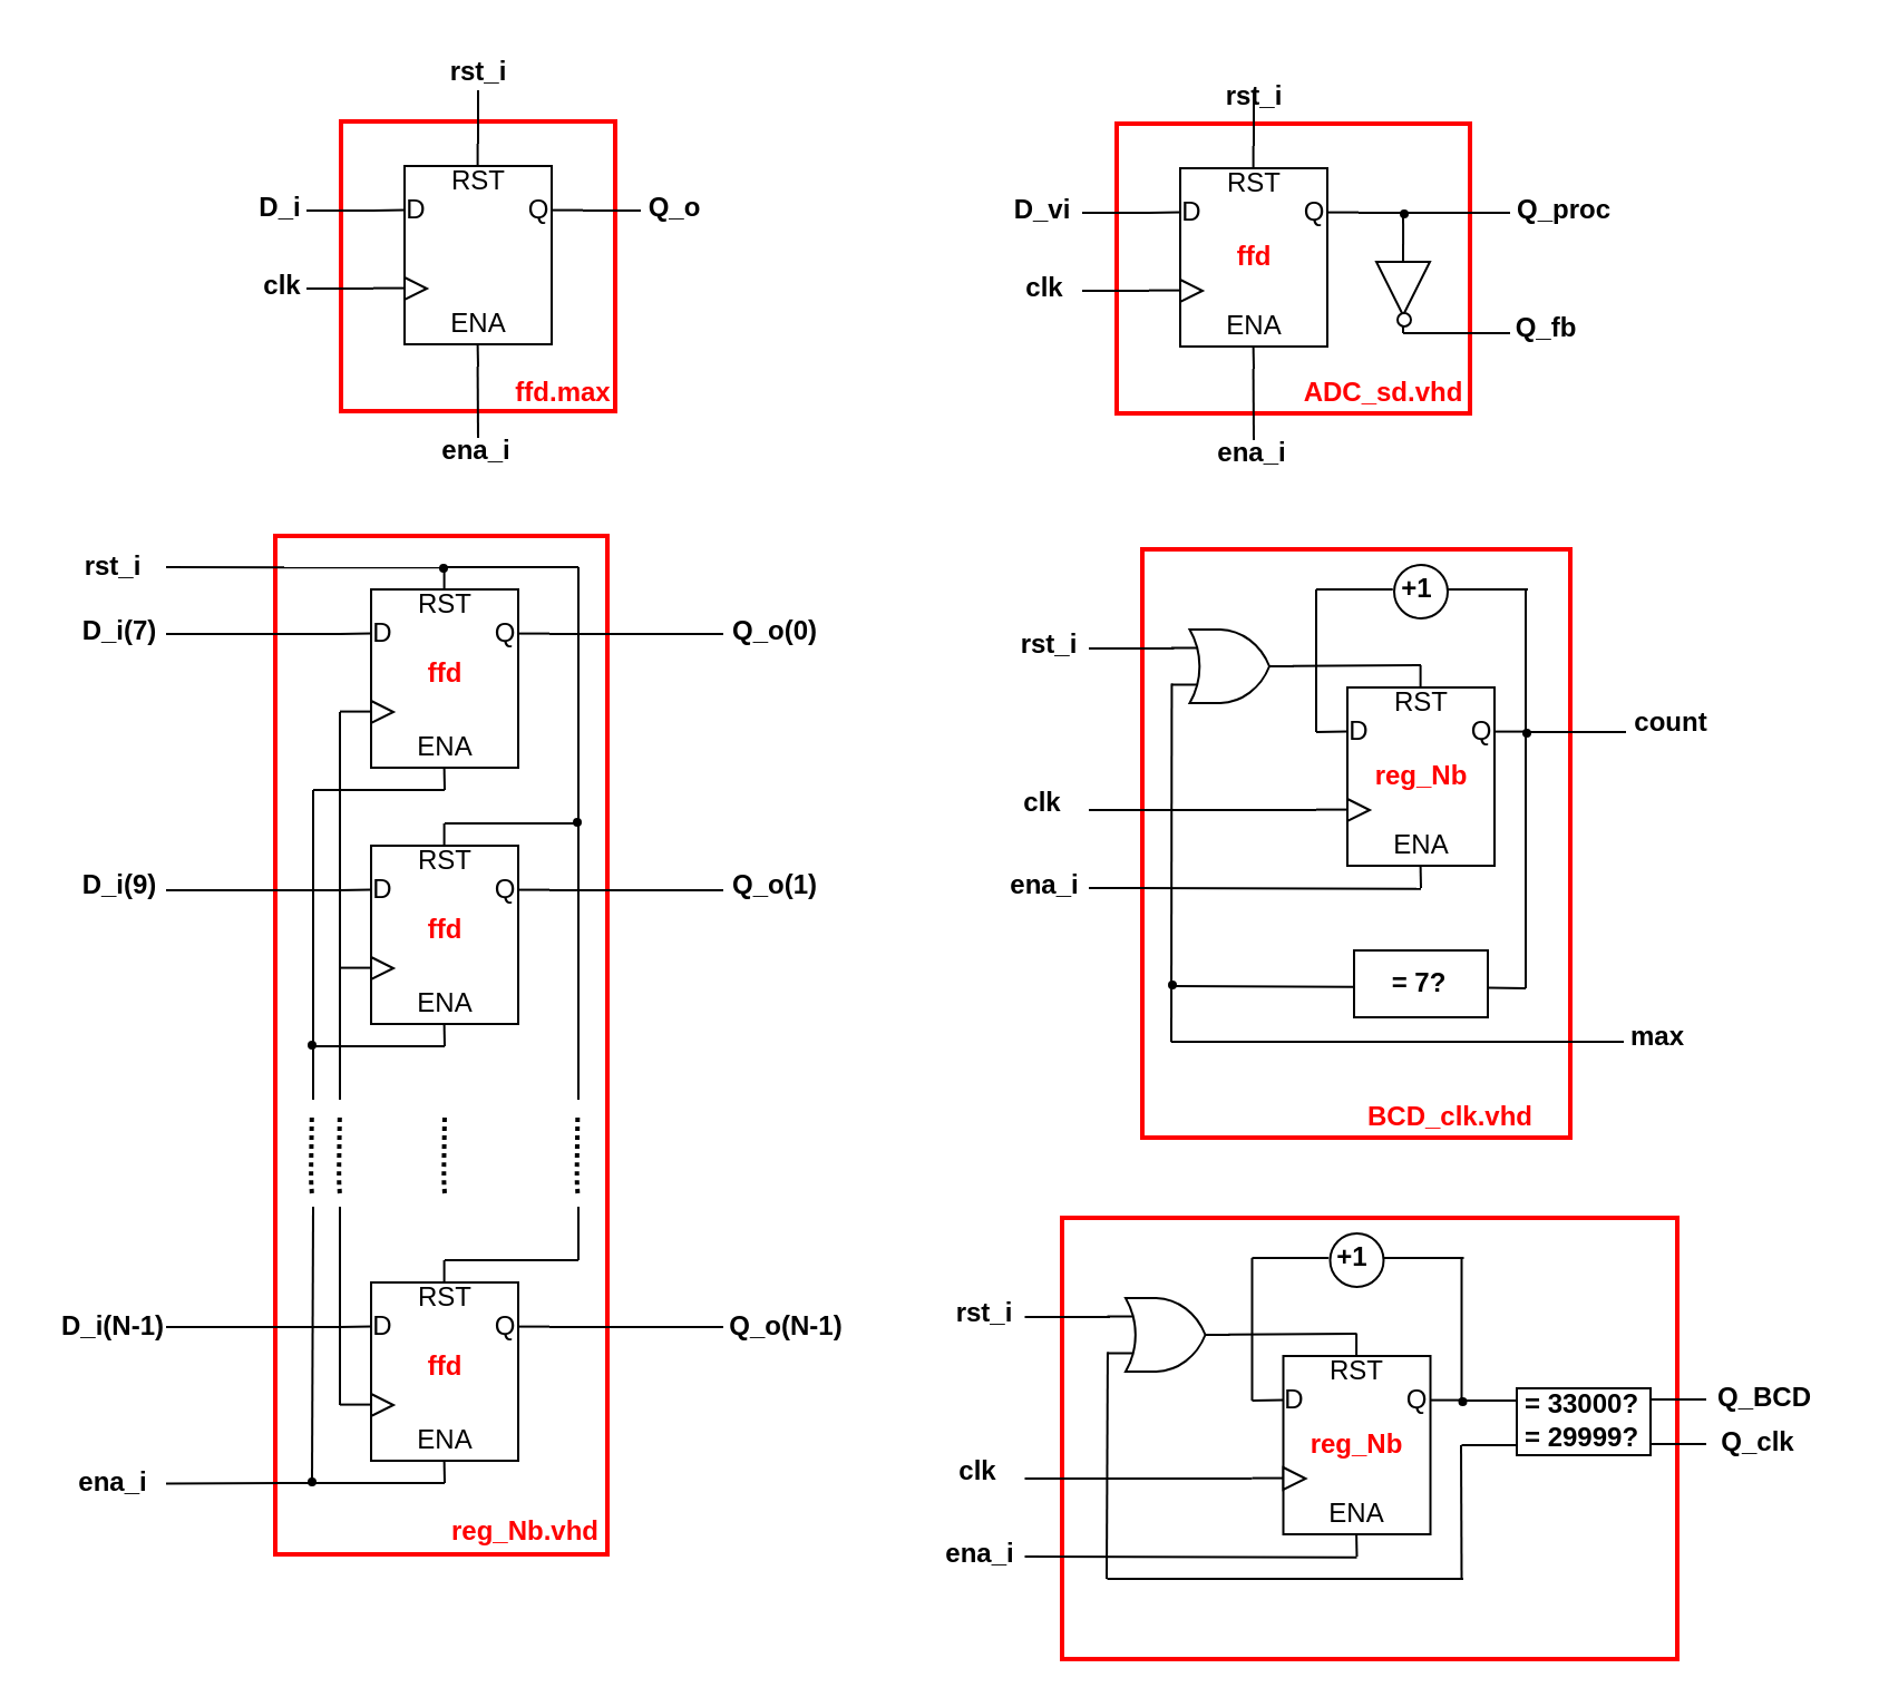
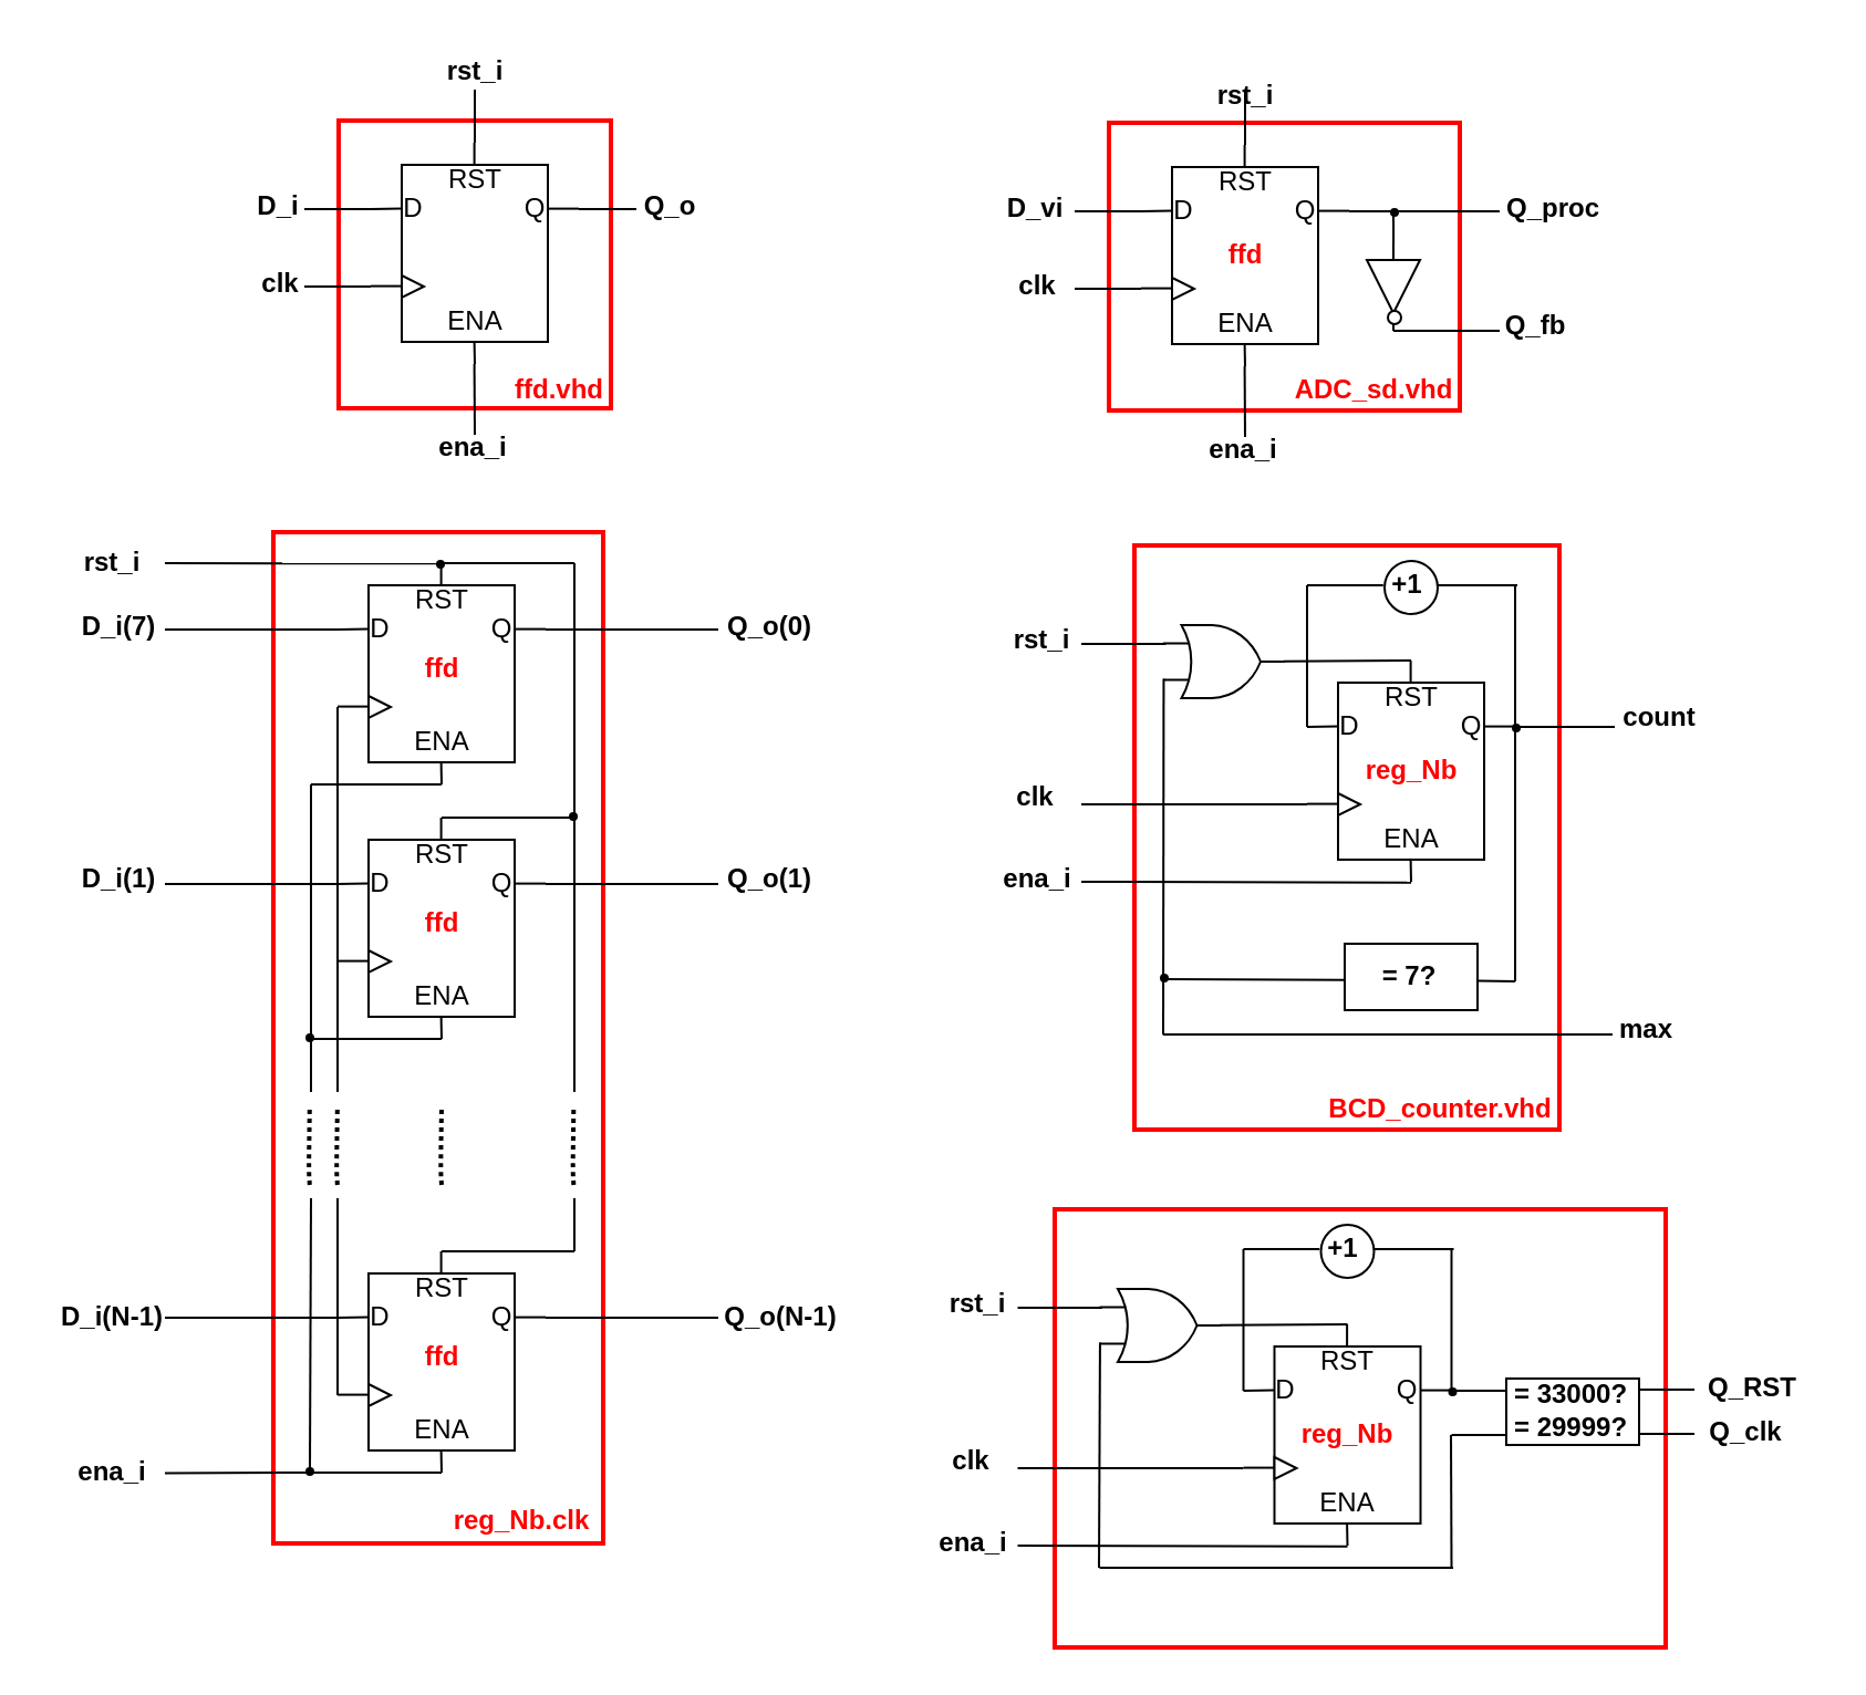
- <mxCell id="22" value="ffd.max" style="text;html=1;resizable=0;autosize=1;align=center;verticalAlign=middle;points=[];fillColor=none;strokeColor=none;rounded=0;fontSize=12;fontStyle=1;fontColor=#FF0000;" vertex="1" parent="1"><mxGeometry x="224.5" y="164" width="54" height="24" as="geometry" /></mxCell>
+ <mxCell id="22" value="ffd.vhd" style="text;html=1;resizable=0;autosize=1;align=center;verticalAlign=middle;points=[];fillColor=none;strokeColor=none;rounded=0;fontSize=12;fontStyle=1;fontColor=#FF0000;" vertex="1" parent="1"><mxGeometry x="224.5" y="164" width="54" height="24" as="geometry" /></mxCell>
- <mxCell id="104" value="&lt;font style=&quot;font-size: 12px&quot; color=&quot;#000000&quot;&gt;D_i(9)&lt;/font&gt;" style="text;html=1;resizable=0;autosize=1;align=center;verticalAlign=middle;points=[];fillColor=none;strokeColor=none;rounded=0;fontSize=12;fontColor=#FF0000;fontStyle=1" vertex="1" parent="1"><mxGeometry x="29" y="385" width="48" height="24" as="geometry" /></mxCell>
+ <mxCell id="104" value="&lt;font style=&quot;font-size: 12px&quot; color=&quot;#000000&quot;&gt;D_i(1)&lt;/font&gt;" style="text;html=1;resizable=0;autosize=1;align=center;verticalAlign=middle;points=[];fillColor=none;strokeColor=none;rounded=0;fontSize=12;fontColor=#FF0000;fontStyle=1" vertex="1" parent="1"><mxGeometry x="29" y="385" width="48" height="24" as="geometry" /></mxCell>
- <mxCell id="171" value="BCD_clk.vhd" style="text;html=1;resizable=0;autosize=1;align=center;verticalAlign=middle;points=[];fillColor=none;strokeColor=none;rounded=0;fontSize=12;fontStyle=1;fontColor=#FF0000;" vertex="1" parent="1"><mxGeometry x="593" y="489" width="114" height="24" as="geometry" /></mxCell>
+ <mxCell id="171" value="BCD_counter.vhd" style="text;html=1;resizable=0;autosize=1;align=center;verticalAlign=middle;points=[];fillColor=none;strokeColor=none;rounded=0;fontSize=12;fontStyle=1;fontColor=#FF0000;" vertex="1" parent="1"><mxGeometry x="593" y="489" width="114" height="24" as="geometry" /></mxCell>
- <mxCell id="212" value="Q_BCD" style="text;html=1;resizable=0;autosize=1;align=center;verticalAlign=middle;points=[];fillColor=none;strokeColor=none;rounded=0;fontSize=12;fontColor=#000000;fontStyle=1" vertex="1" parent="1"><mxGeometry x="761" y="615" width="60" height="24" as="geometry" /></mxCell>
+ <mxCell id="212" value="Q_RST" style="text;html=1;resizable=0;autosize=1;align=center;verticalAlign=middle;points=[];fillColor=none;strokeColor=none;rounded=0;fontSize=12;fontColor=#000000;fontStyle=1" vertex="1" parent="1"><mxGeometry x="761" y="615" width="60" height="24" as="geometry" /></mxCell>
- <mxCell id="96" value="reg_Nb.vhd" style="text;html=1;resizable=0;autosize=1;align=center;verticalAlign=middle;points=[];fillColor=none;strokeColor=none;rounded=0;fontSize=12;fontStyle=1;fontColor=#FF0000;" vertex="1" parent="1"><mxGeometry x="193" y="675" width="84" height="24" as="geometry" /></mxCell>
+ <mxCell id="96" value="reg_Nb.clk" style="text;html=1;resizable=0;autosize=1;align=center;verticalAlign=middle;points=[];fillColor=none;strokeColor=none;rounded=0;fontSize=12;fontStyle=1;fontColor=#FF0000;" vertex="1" parent="1"><mxGeometry x="193" y="675" width="84" height="24" as="geometry" /></mxCell>
